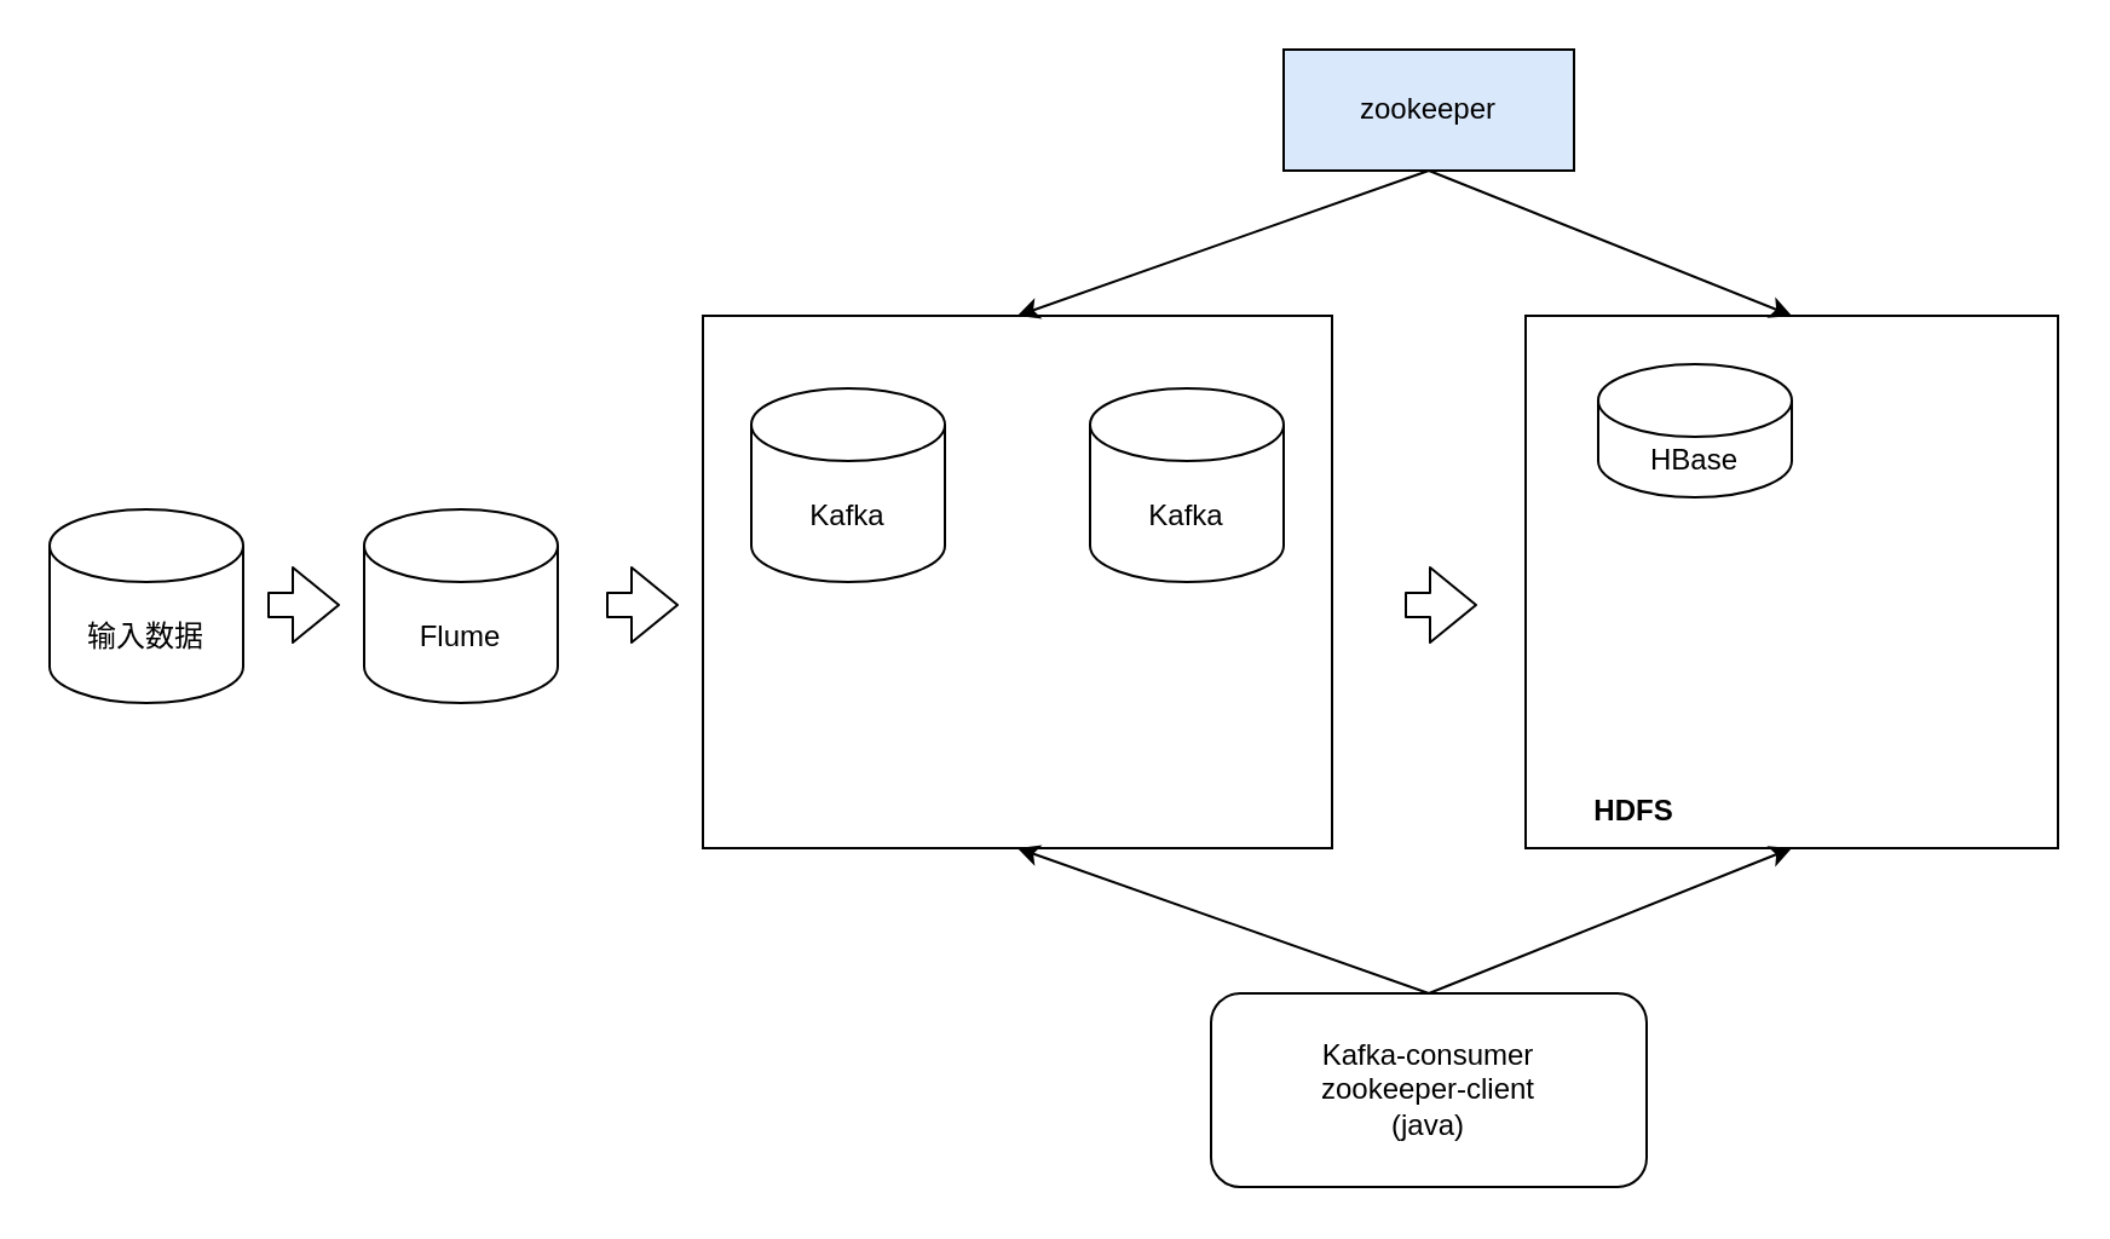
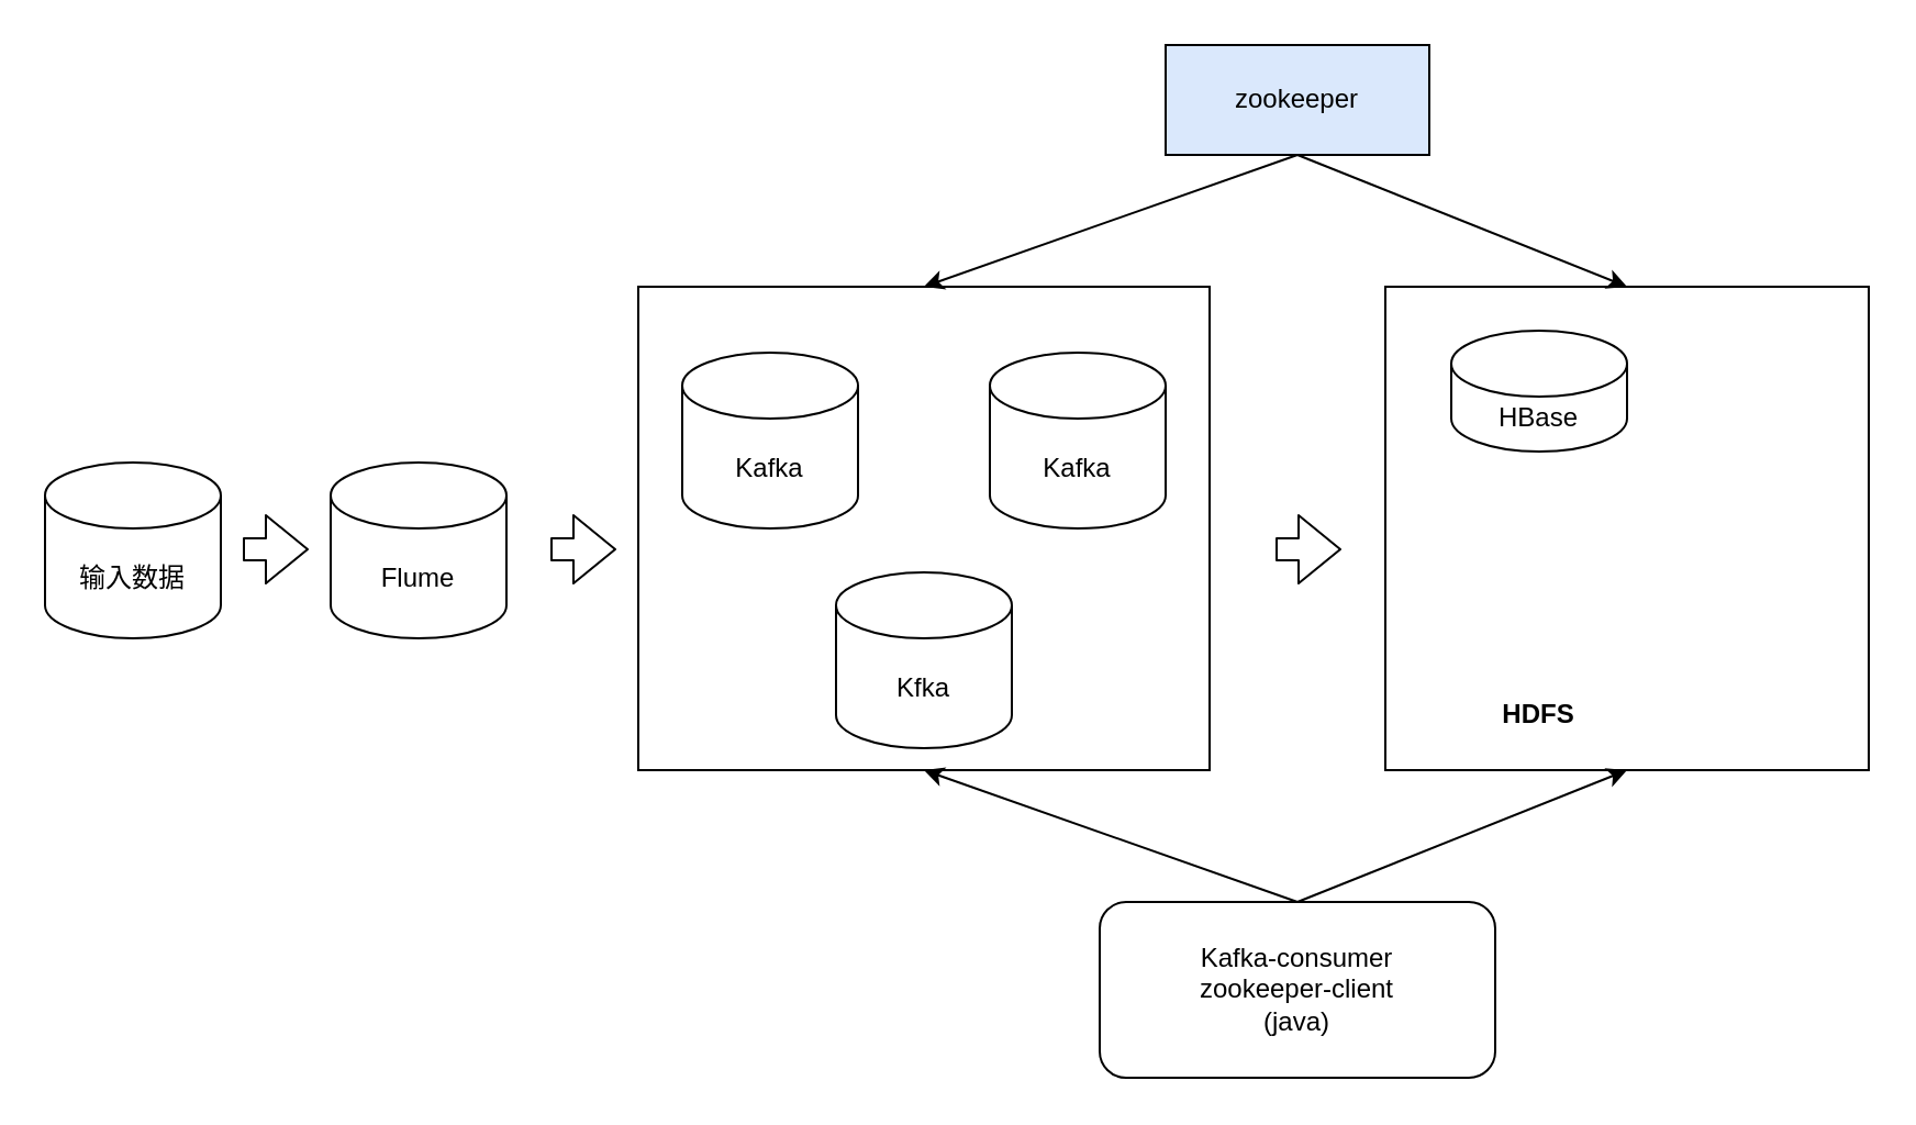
+ <mxCell id="8" value="Kfka" style="shape=cylinder3;whiteSpace=wrap;html=1;boundedLbl=1;backgroundOutline=1;size=15;" vertex="1" parent="1"><mxGeometry x="380" y="260" width="80" height="80" as="geometry" /></mxCell>
- <mxCell id="14" value="&lt;b&gt;HDFS&lt;/b&gt;" style="text;html=1;strokeColor=none;fillColor=none;align=center;verticalAlign=middle;whiteSpace=wrap;rounded=0;" vertex="1" parent="1"><mxGeometry x="630" y="320" width="90" height="30" as="geometry" /></mxCell>
+ <mxCell id="14" value="&lt;b&gt;HDFS&lt;/b&gt;" style="text;html=1;strokeColor=none;fillColor=none;align=center;verticalAlign=middle;whiteSpace=wrap;rounded=0;" vertex="1" parent="1"><mxGeometry x="655" y="310" width="90" height="30" as="geometry" /></mxCell>
